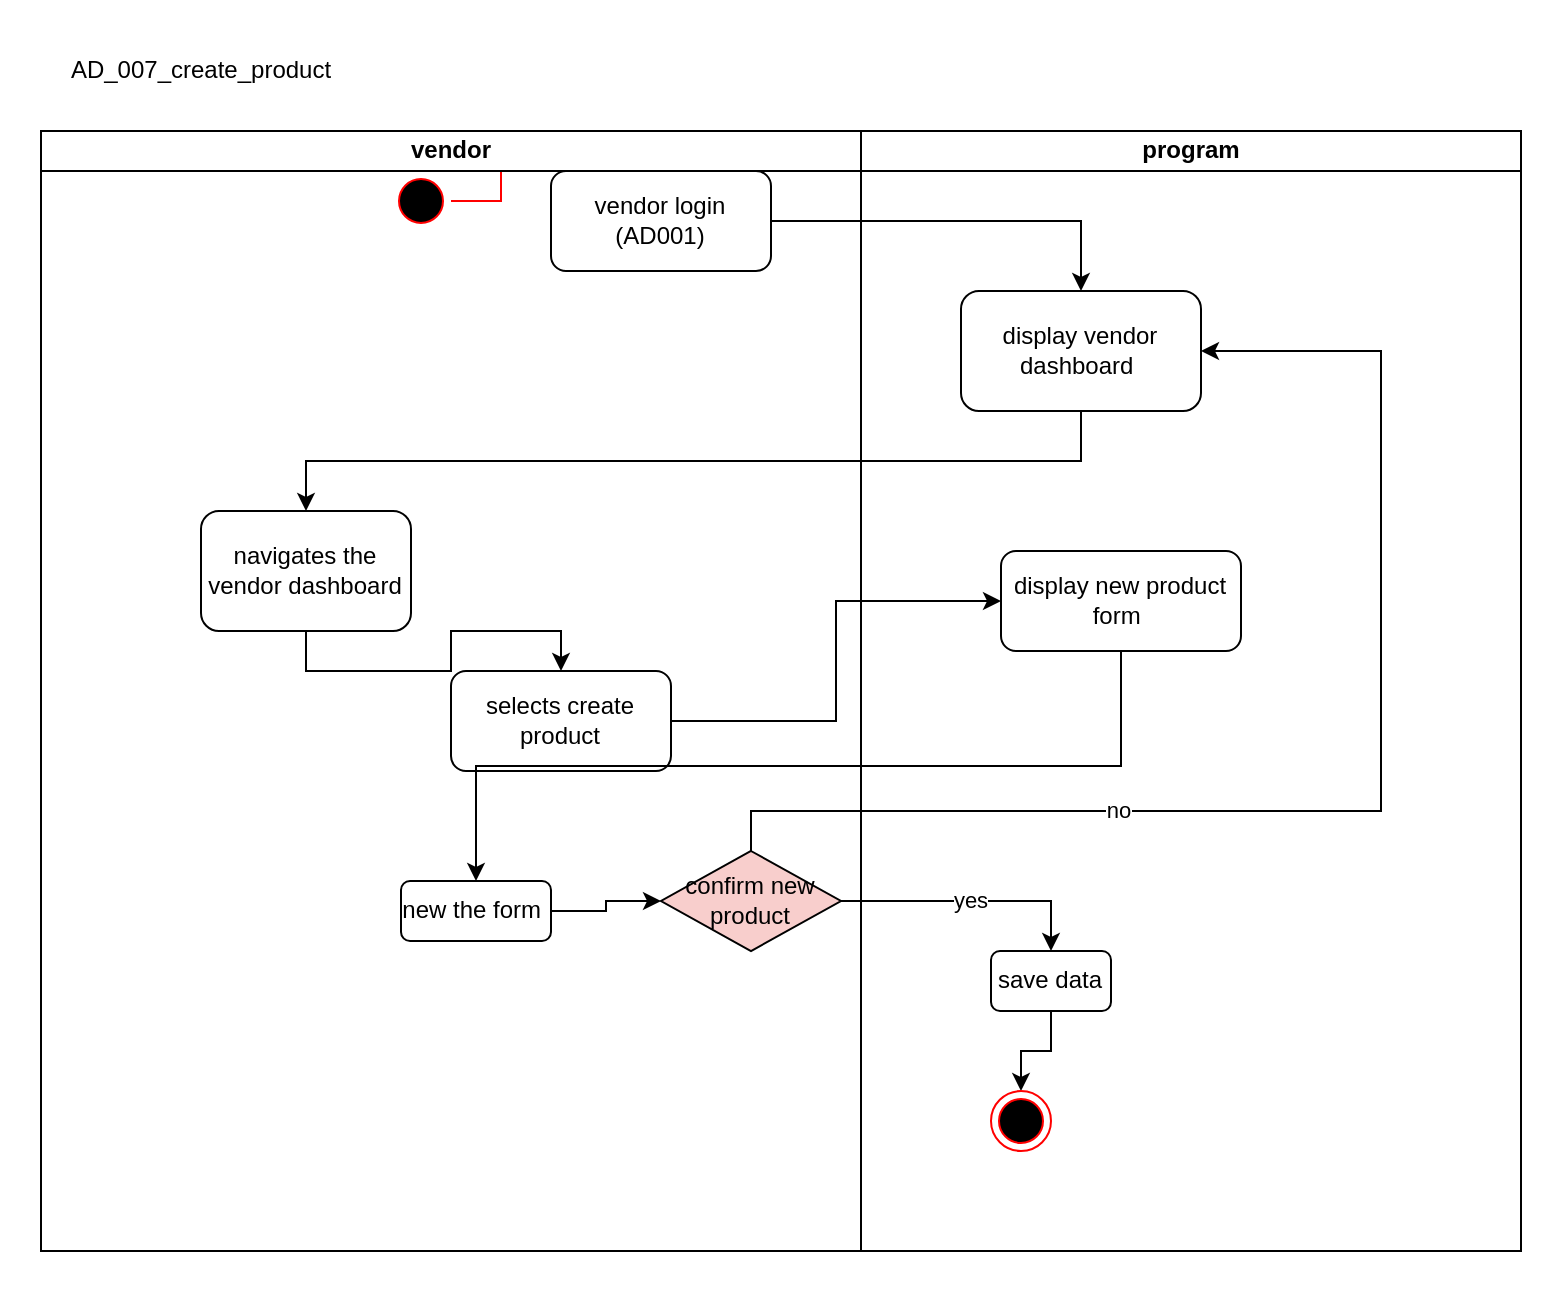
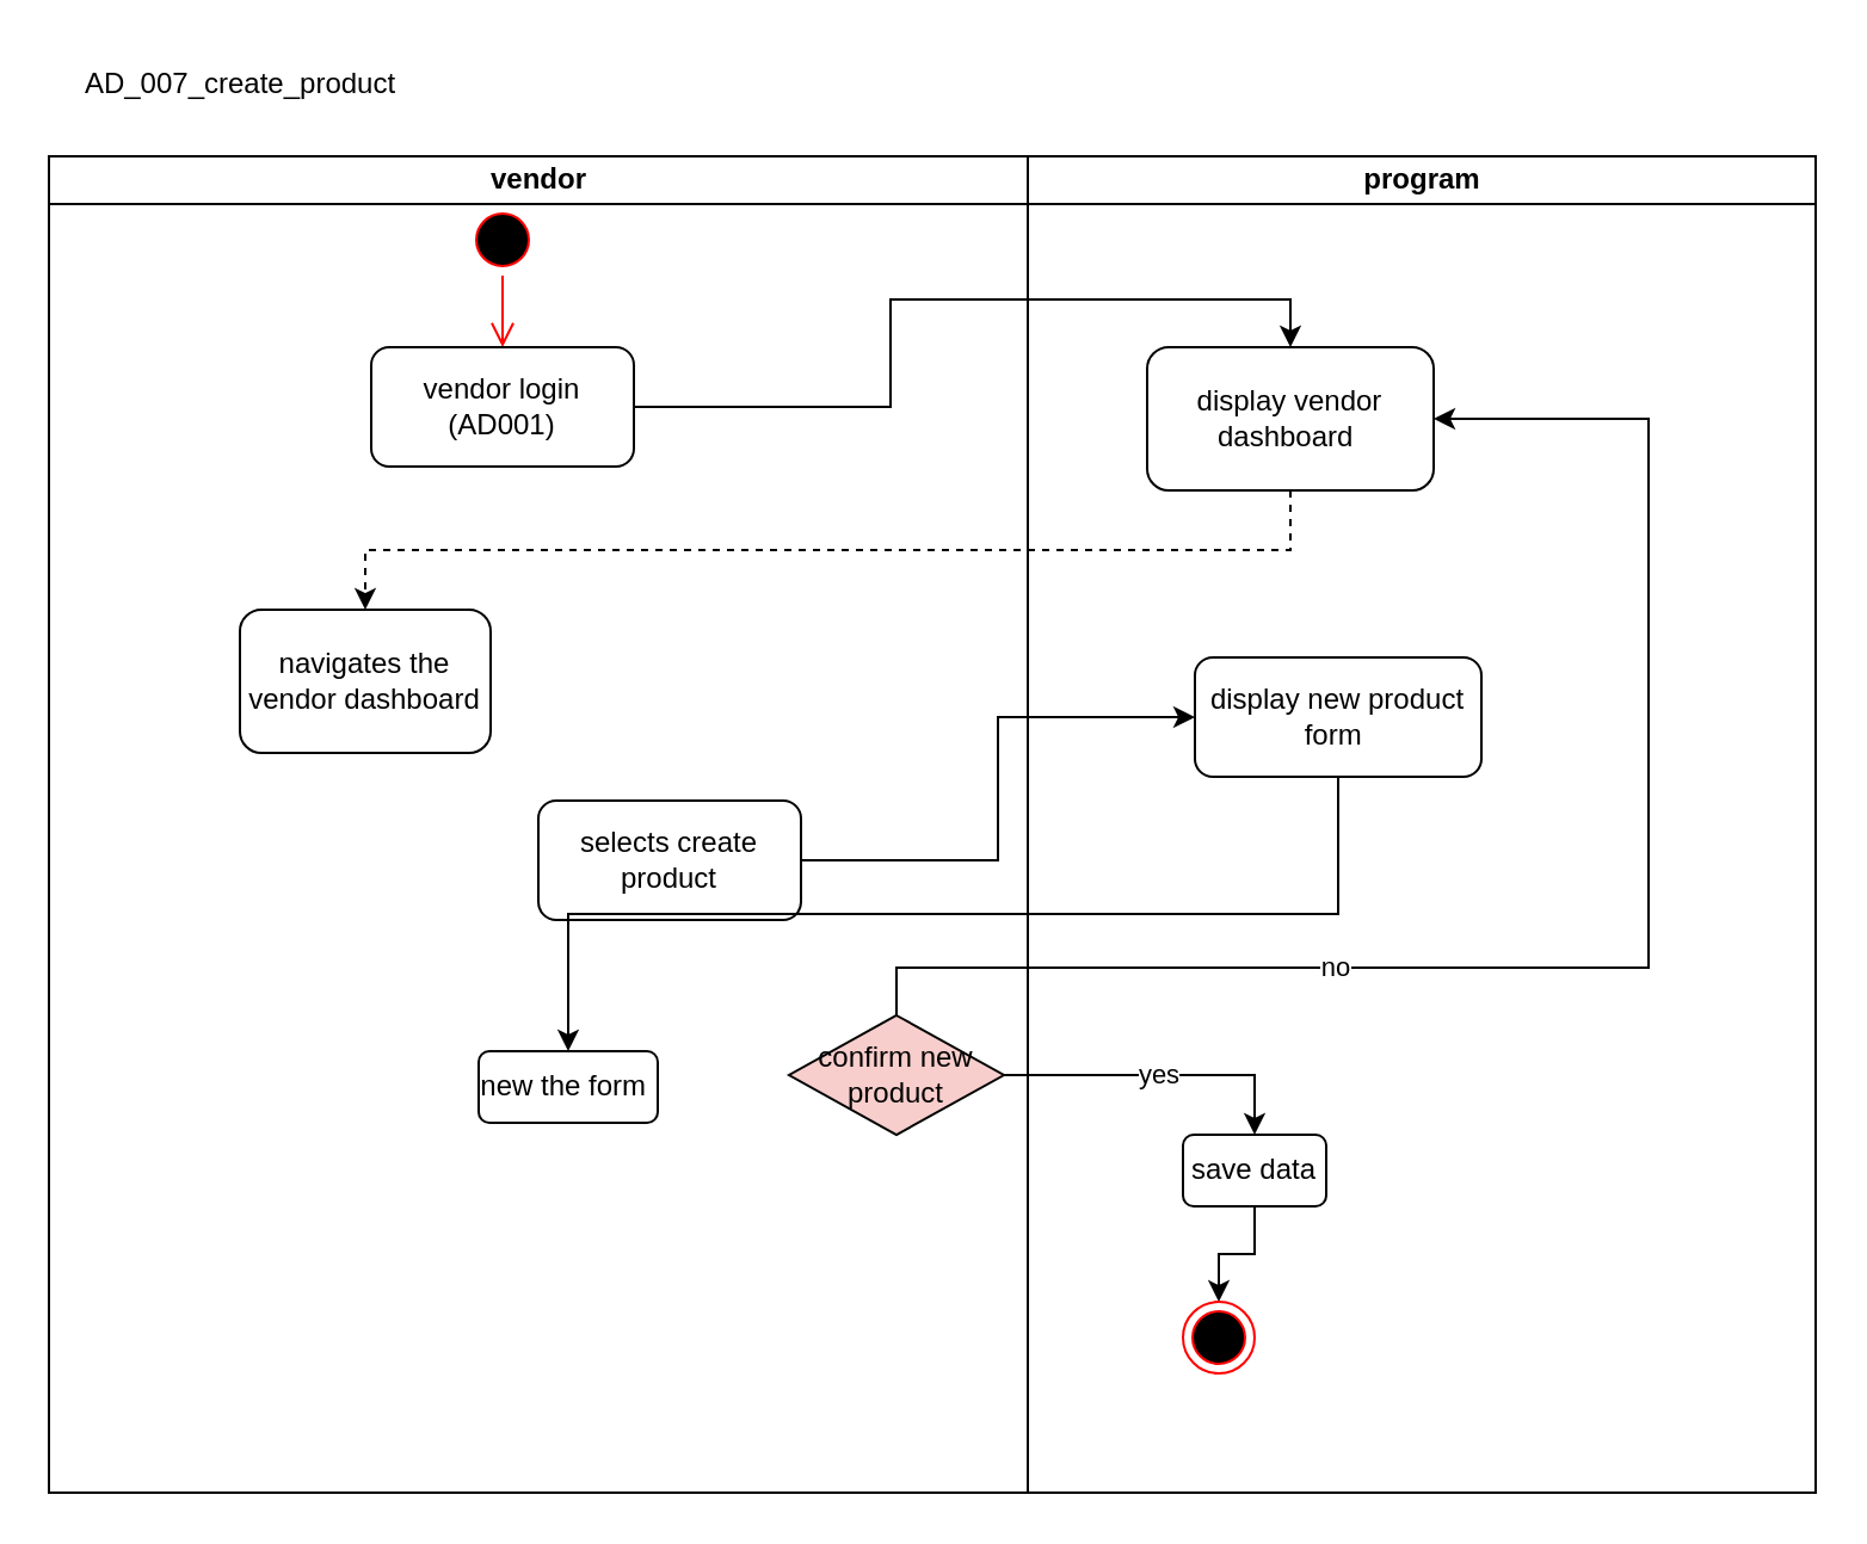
- <mxCell id="5" value="vendor login (AD001)" style="rounded=1;whiteSpace=wrap;html=1;" vertex="1" parent="1"><mxGeometry x="275" y="85" width="110" height="50" as="geometry" /></mxCell>
+ <mxCell id="5" value="vendor login (AD001)" style="rounded=1;whiteSpace=wrap;html=1;" vertex="1" parent="1"><mxGeometry x="155" y="145" width="110" height="50" as="geometry" /></mxCell>
- <mxCell id="7" style="edgeStyle=orthogonalEdgeStyle;rounded=0;orthogonalLoop=1;jettySize=auto;html=1;exitX=0.5;exitY=1;exitDx=0;exitDy=0;entryX=0.5;entryY=0;entryDx=0;entryDy=0;" edge="1" parent="1" source="9" target="16"><mxGeometry relative="1" as="geometry" /></mxCell>
+ <mxCell id="7" style="edgeStyle=orthogonalEdgeStyle;rounded=0;orthogonalLoop=1;jettySize=auto;html=1;exitX=0.5;exitY=1;exitDx=0;exitDy=0;entryX=0.5;entryY=0;entryDx=0;entryDy=0;dashed=1;" edge="1" parent="1" source="9" target="16"><mxGeometry relative="1" as="geometry" /></mxCell>
- <mxCell id="17" style="edgeStyle=orthogonalEdgeStyle;rounded=0;orthogonalLoop=1;jettySize=auto;html=1;exitX=0.5;exitY=1;exitDx=0;exitDy=0;entryX=0.5;entryY=0;entryDx=0;entryDy=0;" edge="1" parent="14" source="16" target="15"><mxGeometry relative="1" as="geometry" /></mxCell>
- <mxCell id="18" value="" style="edgeStyle=orthogonalEdgeStyle;rounded=0;orthogonalLoop=1;jettySize=auto;html=1;" edge="1" parent="14" source="19" target="20"><mxGeometry relative="1" as="geometry" /></mxCell>
